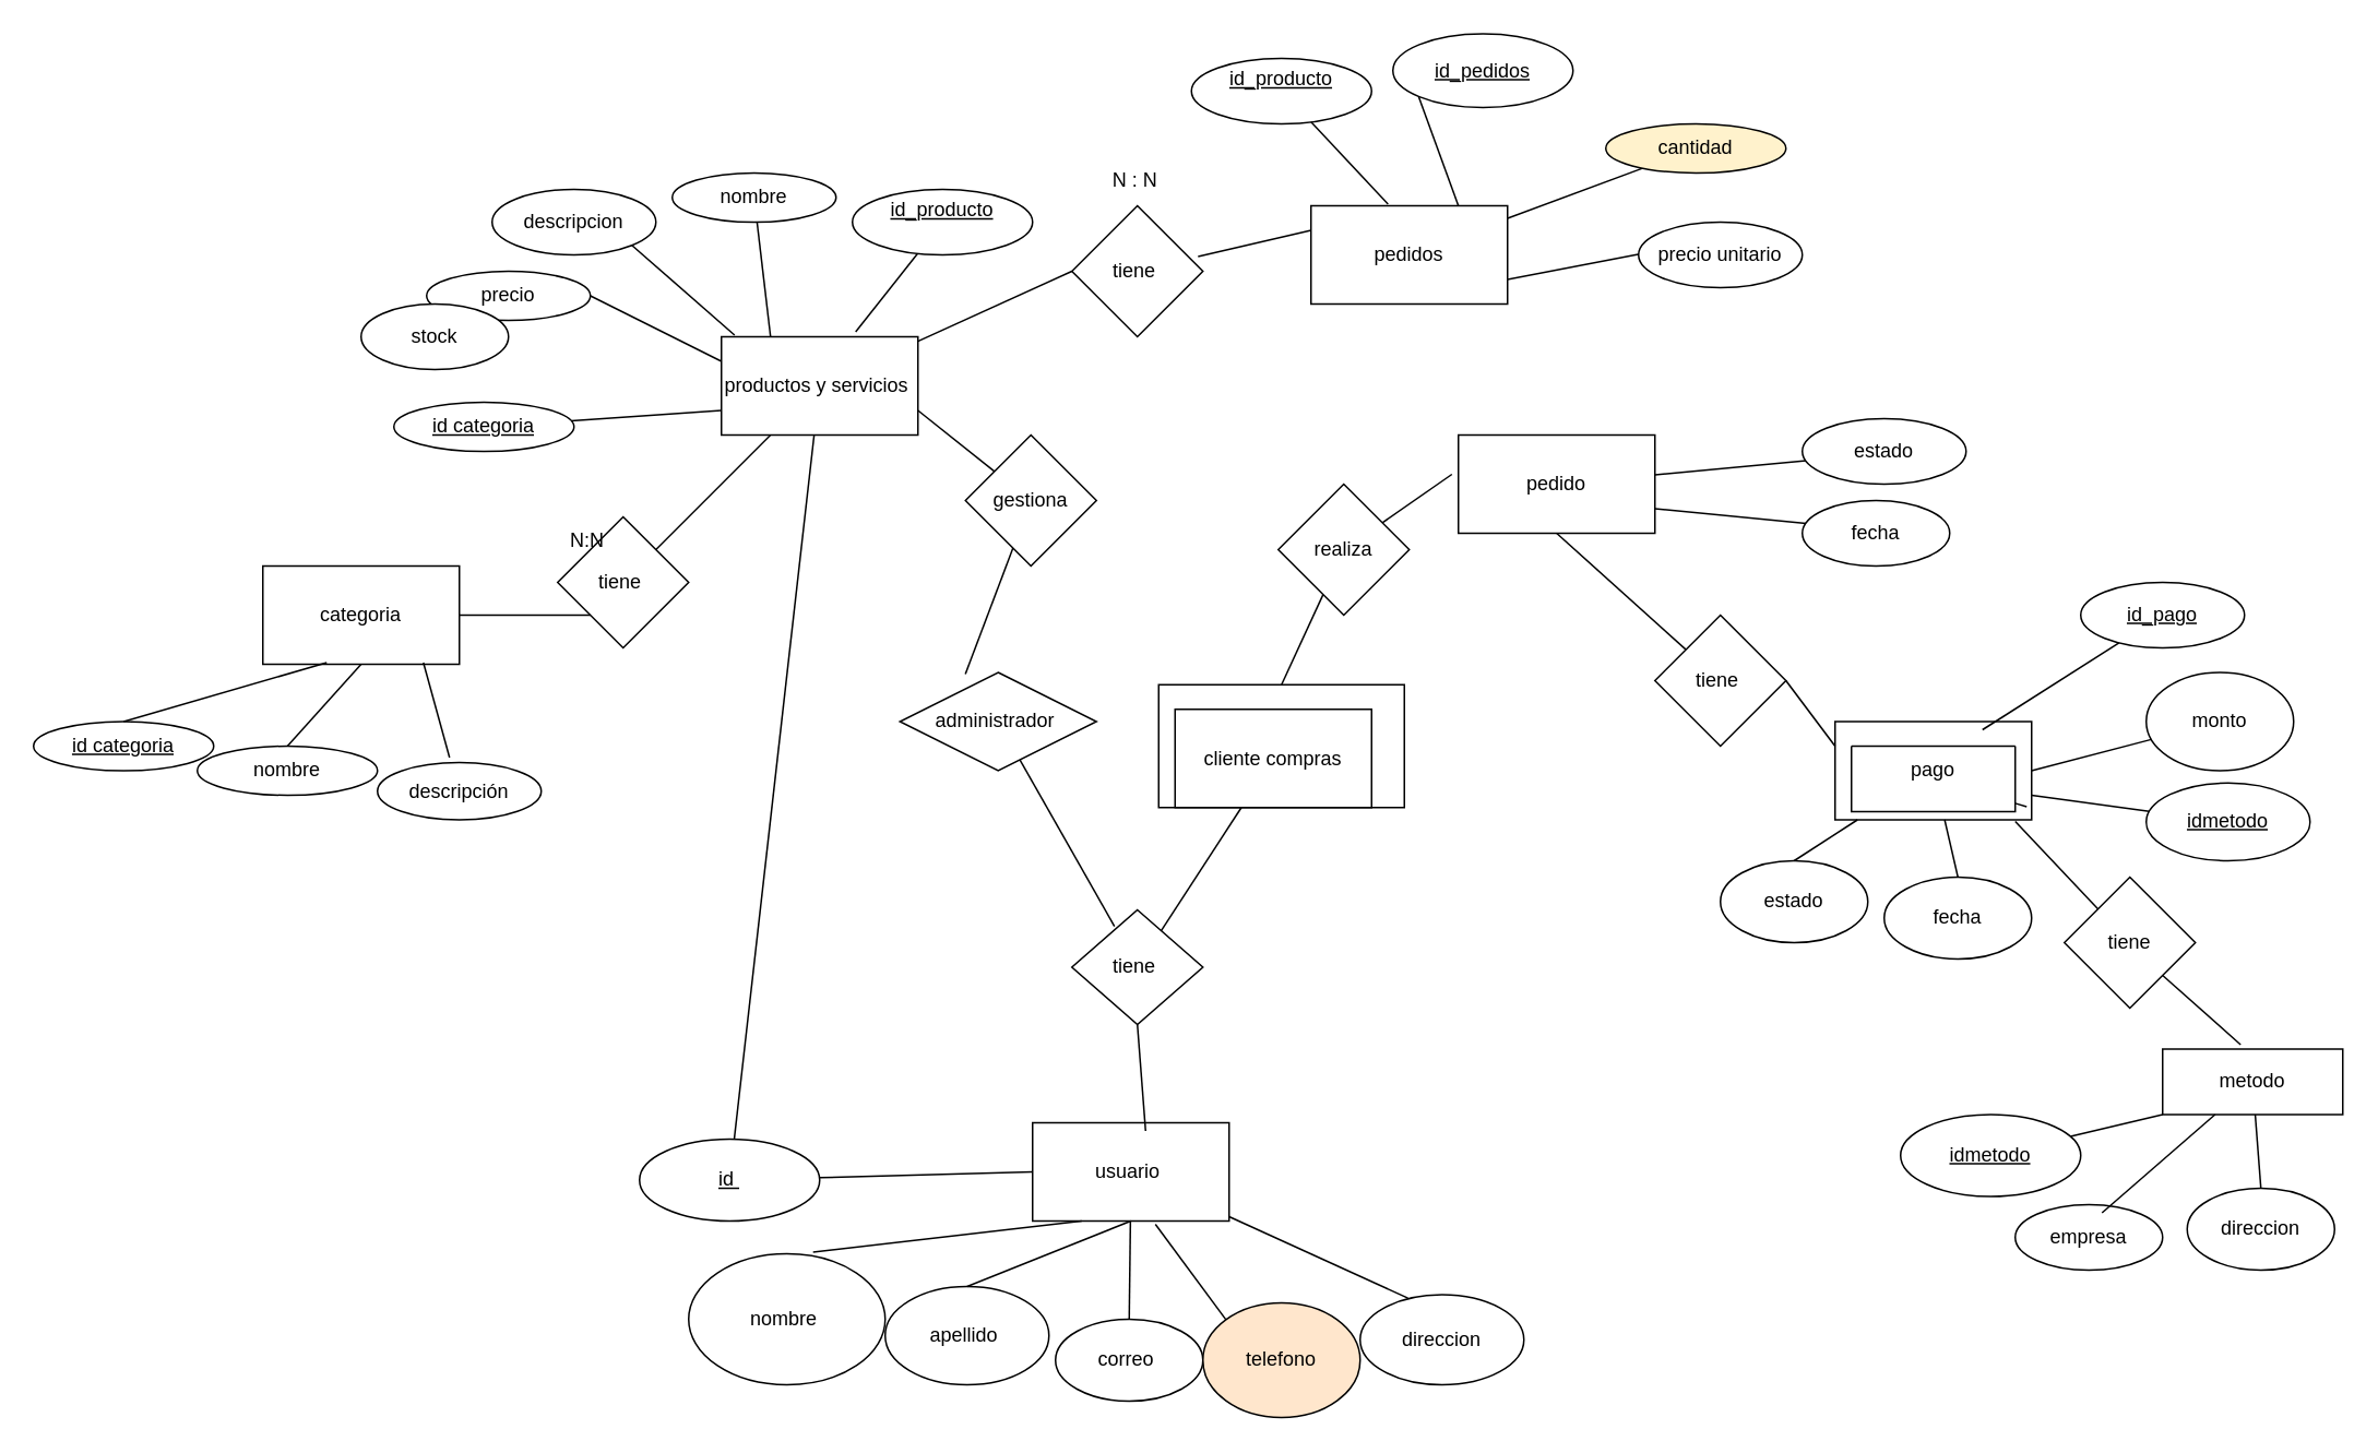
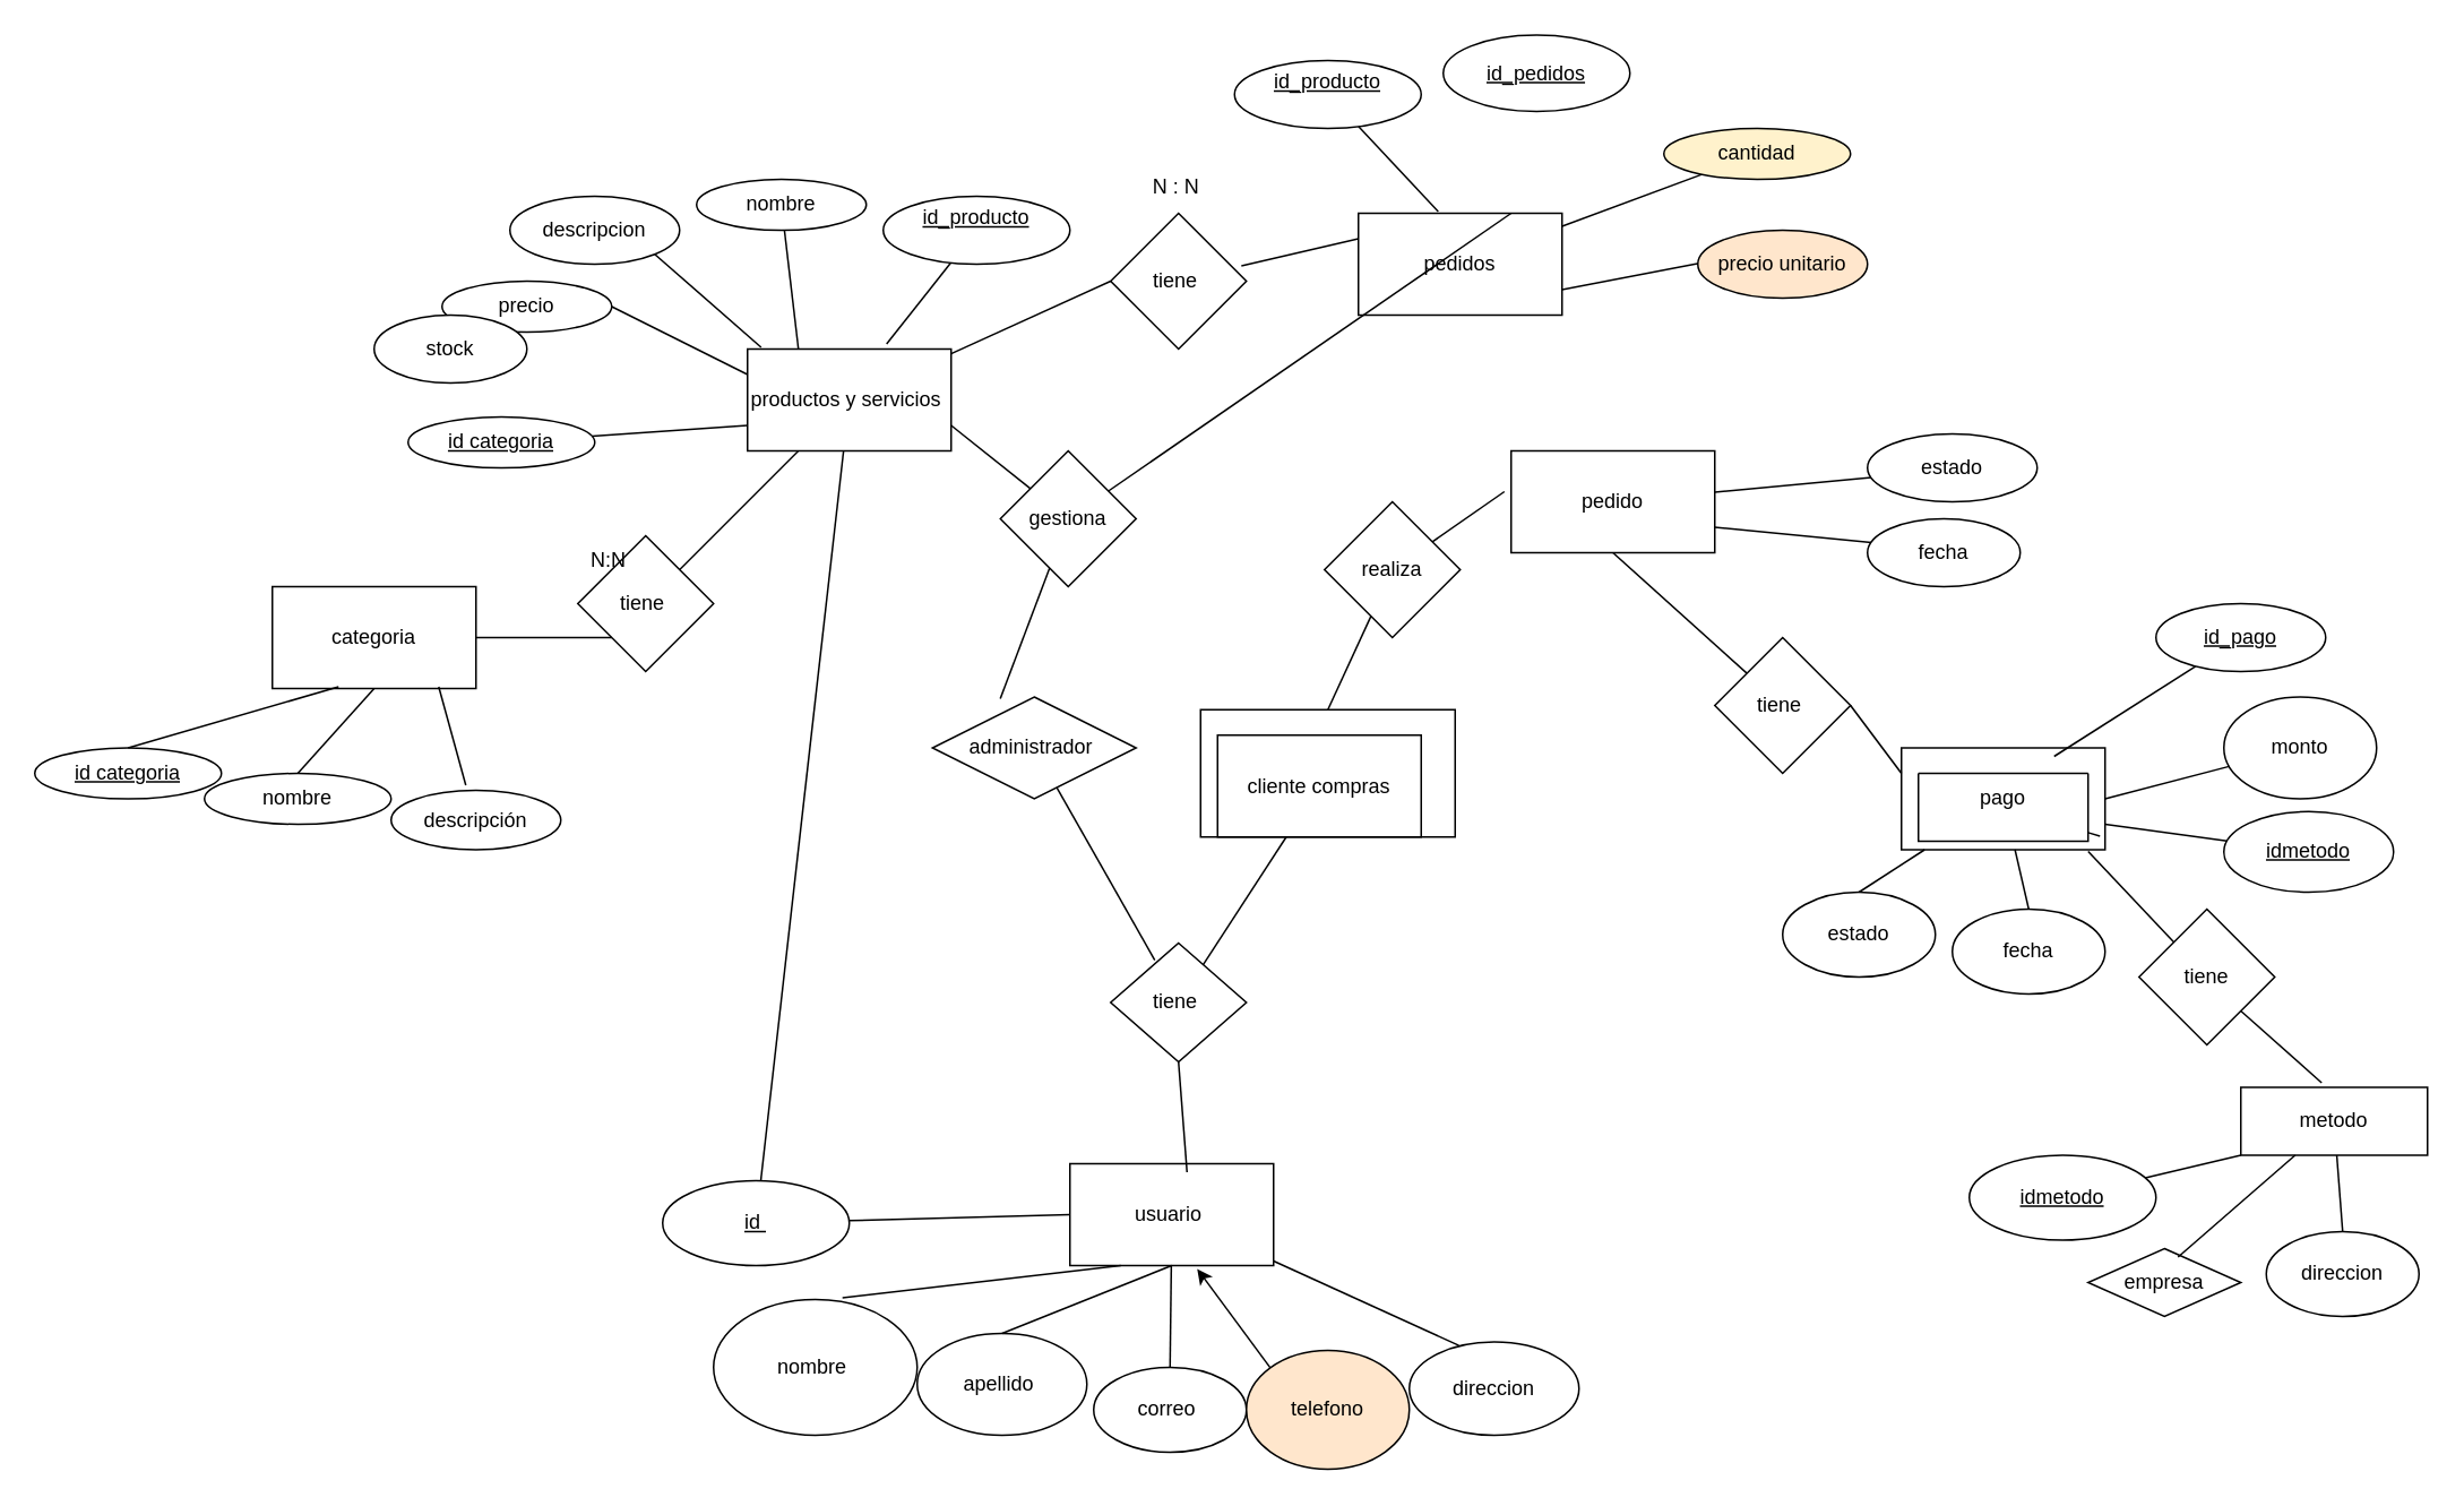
- <mxCell id="57" value="" style="endArrow=none;html=1;rounded=0;entryX=0;entryY=1;entryDx=0;entryDy=0;exitX=0.75;exitY=0;exitDx=0;exitDy=0;" edge="1" parent="1" source="50" target="55"><mxGeometry width="50" height="50" relative="1" as="geometry"><mxPoint x="960" y="187.5" as="sourcePoint" /><mxPoint x="1010" y="137.5" as="targetPoint" /></mxGeometry></mxCell>
+ <mxCell id="57" value="" style="endArrow=none;html=1;rounded=0;exitX=0.75;exitY=0;exitDx=0;exitDy=0;" edge="1" parent="1" source="50" target="22"><mxGeometry width="50" height="50" relative="1" as="geometry"><mxPoint x="960" y="187.5" as="sourcePoint" /><mxPoint x="1010" y="137.5" as="targetPoint" /></mxGeometry></mxCell>
- <mxCell id="64" value="precio unitario" style="ellipse;whiteSpace=wrap;html=1;" vertex="1" parent="1"><mxGeometry x="1000" y="135" width="100" height="40" as="geometry" /></mxCell>
+ <mxCell id="64" value="precio unitario" style="ellipse;whiteSpace=wrap;html=1;fillColor=#ffe6cc;" vertex="1" parent="1"><mxGeometry x="1000" y="135" width="100" height="40" as="geometry" /></mxCell>
- <mxCell id="11" value="" style="endArrow=none;html=1;rounded=0;entryX=0.625;entryY=1.033;entryDx=0;entryDy=0;entryPerimeter=0;exitX=0;exitY=0;exitDx=0;exitDy=0;" edge="1" parent="1" source="8" target="3"><mxGeometry width="50" height="50" relative="1" as="geometry"><mxPoint x="740" y="785" as="sourcePoint" /><mxPoint x="790" y="735" as="targetPoint" /></mxGeometry></mxCell>
+ <mxCell id="11" value="" style="endArrow=classic;html=1;rounded=0;entryX=0.625;entryY=1.033;entryDx=0;entryDy=0;entryPerimeter=0;exitX=0;exitY=0;exitDx=0;exitDy=0;" edge="1" parent="1" source="8" target="3"><mxGeometry width="50" height="50" relative="1" as="geometry"><mxPoint x="740" y="785" as="sourcePoint" /><mxPoint x="790" y="735" as="targetPoint" /></mxGeometry></mxCell>
- <mxCell id="88" value="empresa" style="ellipse;whiteSpace=wrap;html=1;" vertex="1" parent="1"><mxGeometry x="1230" y="735" width="90" height="40" as="geometry" /></mxCell>
+ <mxCell id="88" value="empresa" style="rhombus;whiteSpace=wrap;html=1;" vertex="1" parent="1"><mxGeometry x="1230" y="735" width="90" height="40" as="geometry" /></mxCell>
